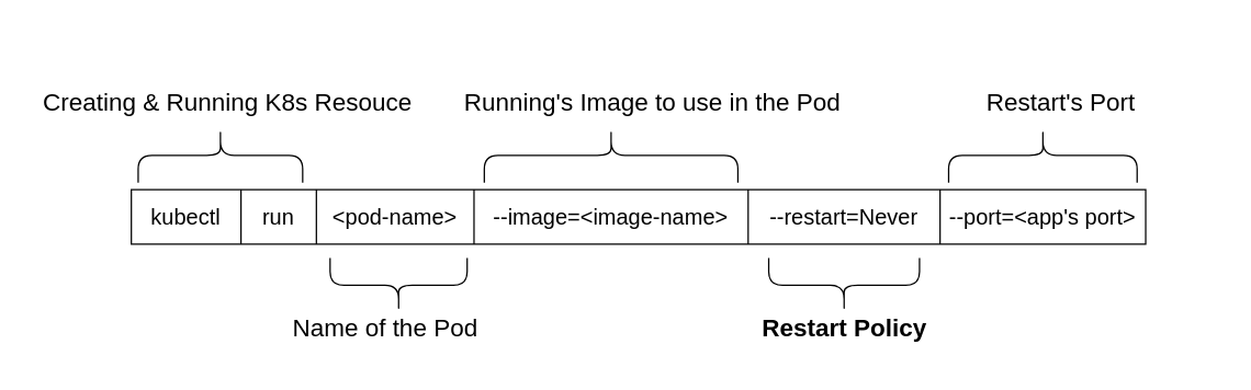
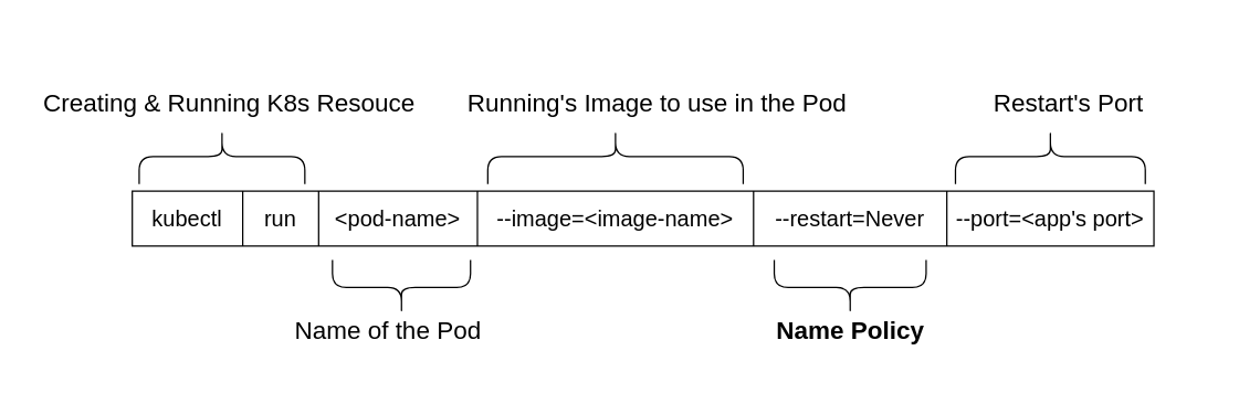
- <mxCell id="17" value="&lt;font style=&quot;font-size: 18px;&quot;&gt;Restart Policy&lt;/font&gt;" style="text;strokeColor=none;fillColor=none;html=1;fontSize=24;fontStyle=1;verticalAlign=middle;align=center;" parent="1" vertex="1"><mxGeometry x="548.75" y="218" width="132.5" height="40" as="geometry" /></mxCell>
+ <mxCell id="17" value="&lt;font style=&quot;font-size: 18px;&quot;&gt;Name Policy&lt;/font&gt;" style="text;strokeColor=none;fillColor=none;html=1;fontSize=24;fontStyle=1;verticalAlign=middle;align=center;" parent="1" vertex="1"><mxGeometry x="548.75" y="218" width="132.5" height="40" as="geometry" /></mxCell>
